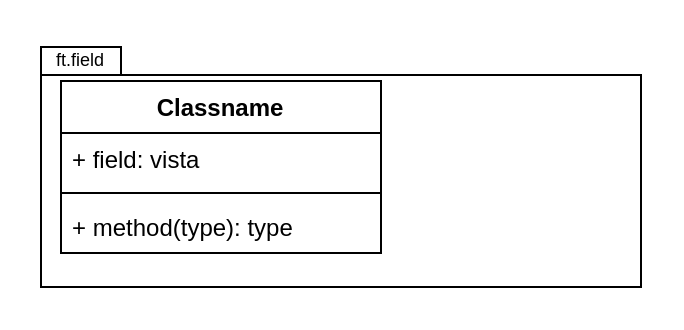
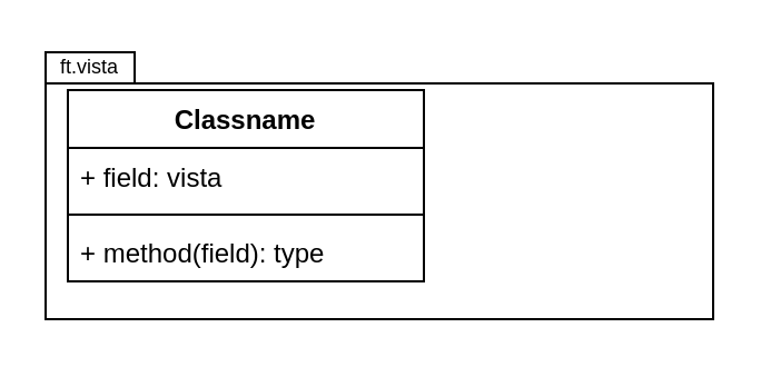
- <mxCell id="7" value="ft.field&lt;br style=&quot;font-size: 9px;&quot;&gt;" style="text;html=1;strokeColor=none;fillColor=none;align=center;verticalAlign=middle;whiteSpace=wrap;rounded=0;fontSize=9;" vertex="1" parent="1"><mxGeometry x="20" y="20" width="40" height="20" as="geometry" /></mxCell>
+ <mxCell id="7" value="ft.vista&lt;br style=&quot;font-size: 9px;&quot;&gt;" style="text;html=1;strokeColor=none;fillColor=none;align=center;verticalAlign=middle;whiteSpace=wrap;rounded=0;fontSize=9;" vertex="1" parent="1"><mxGeometry x="20" y="20" width="40" height="20" as="geometry" /></mxCell>
- <mxCell id="6" value="+ method(type): type" style="text;strokeColor=none;fillColor=none;align=left;verticalAlign=top;spacingLeft=4;spacingRight=4;overflow=hidden;rotatable=0;points=[[0,0.5],[1,0.5]];portConstraint=eastwest;" vertex="1" parent="3"><mxGeometry y="60" width="160" height="26" as="geometry" /></mxCell>
+ <mxCell id="6" value="+ method(field): type" style="text;strokeColor=none;fillColor=none;align=left;verticalAlign=top;spacingLeft=4;spacingRight=4;overflow=hidden;rotatable=0;points=[[0,0.5],[1,0.5]];portConstraint=eastwest;" vertex="1" parent="3"><mxGeometry y="60" width="160" height="26" as="geometry" /></mxCell>
